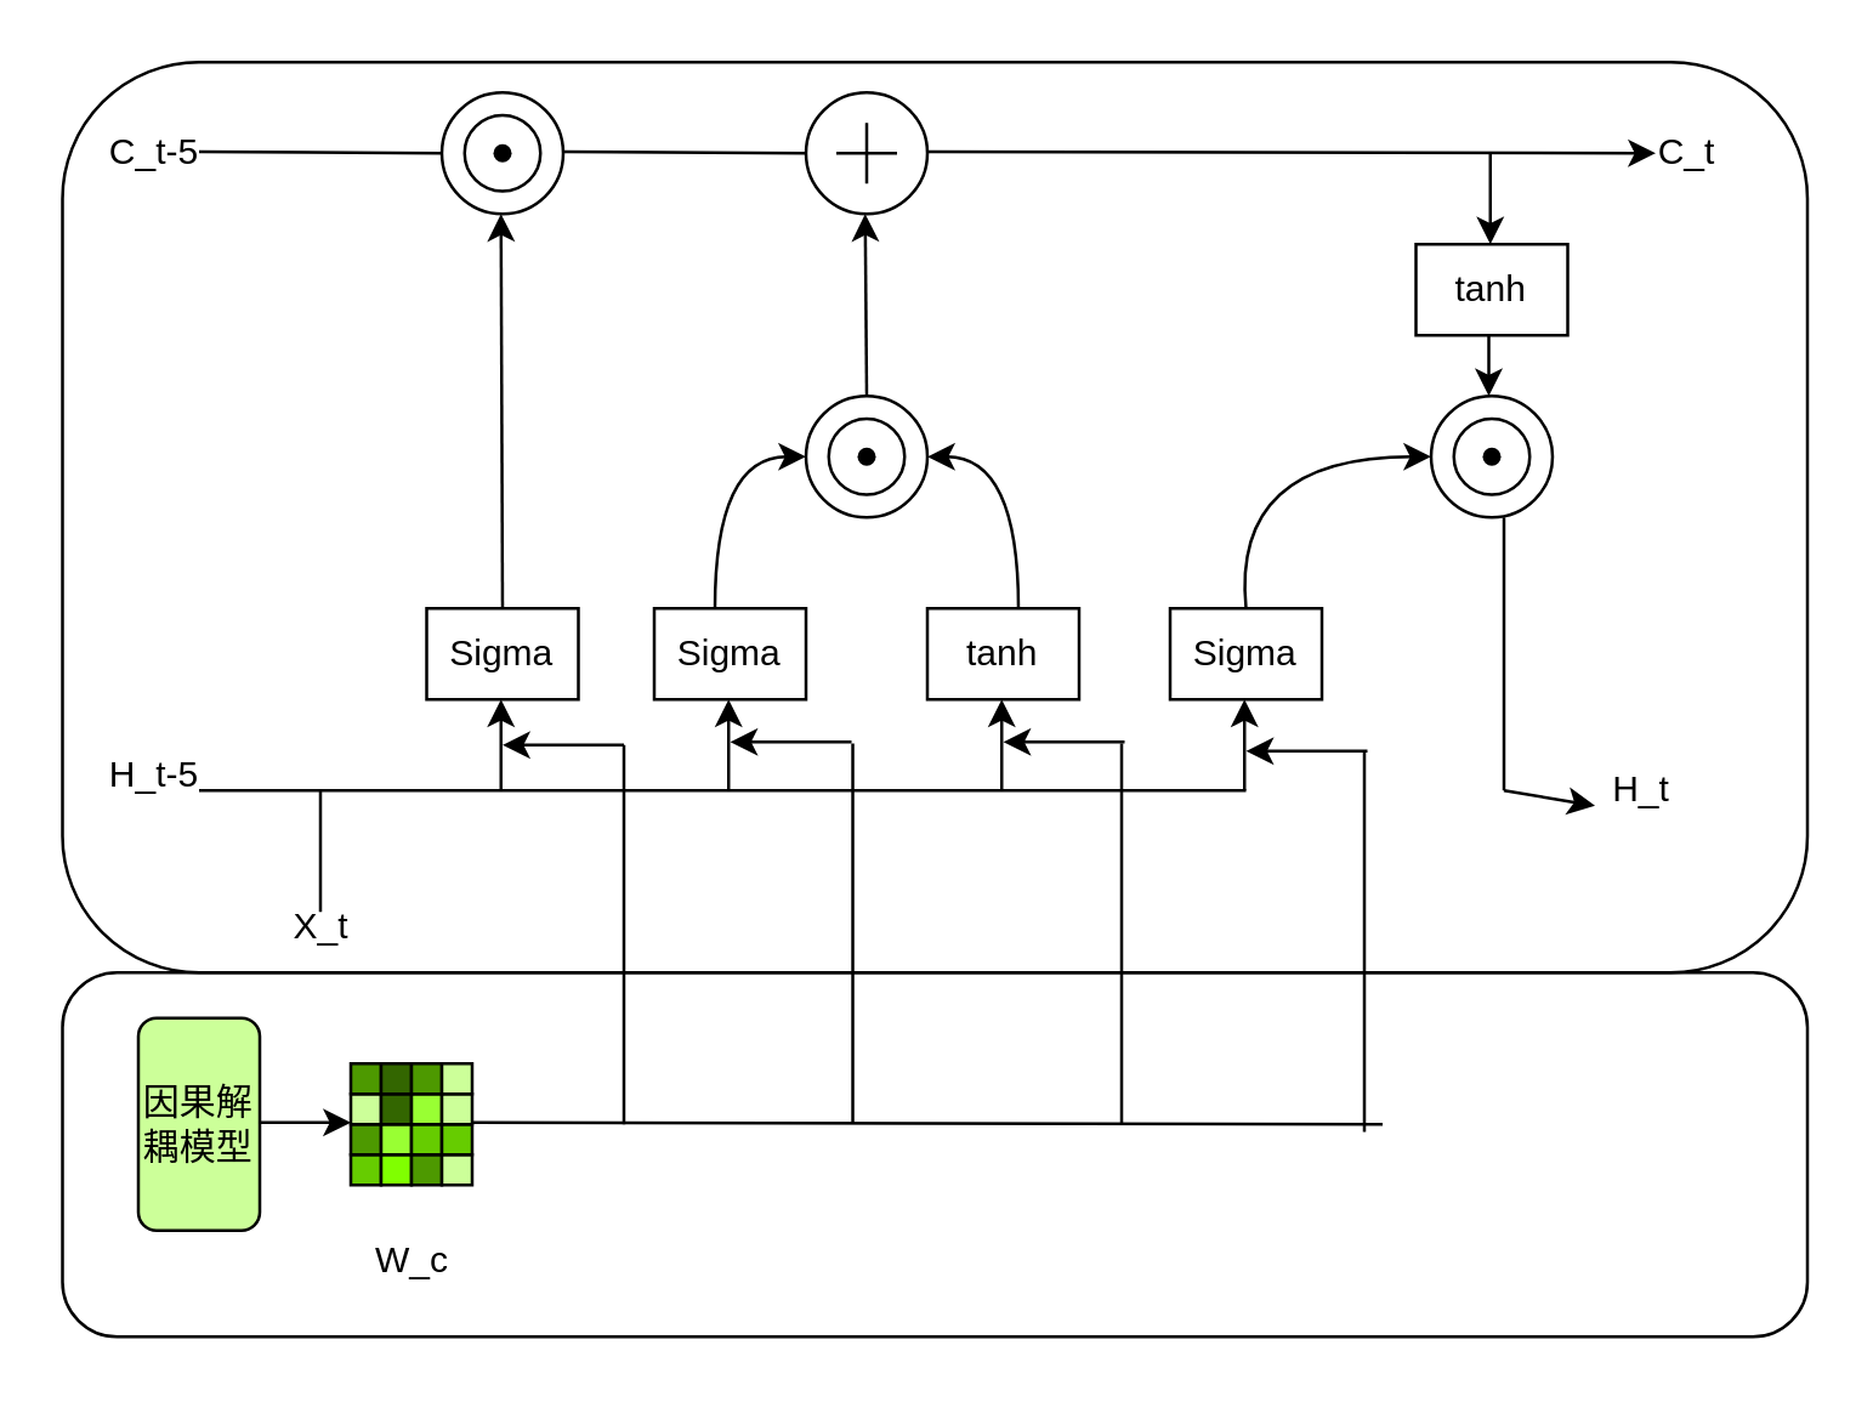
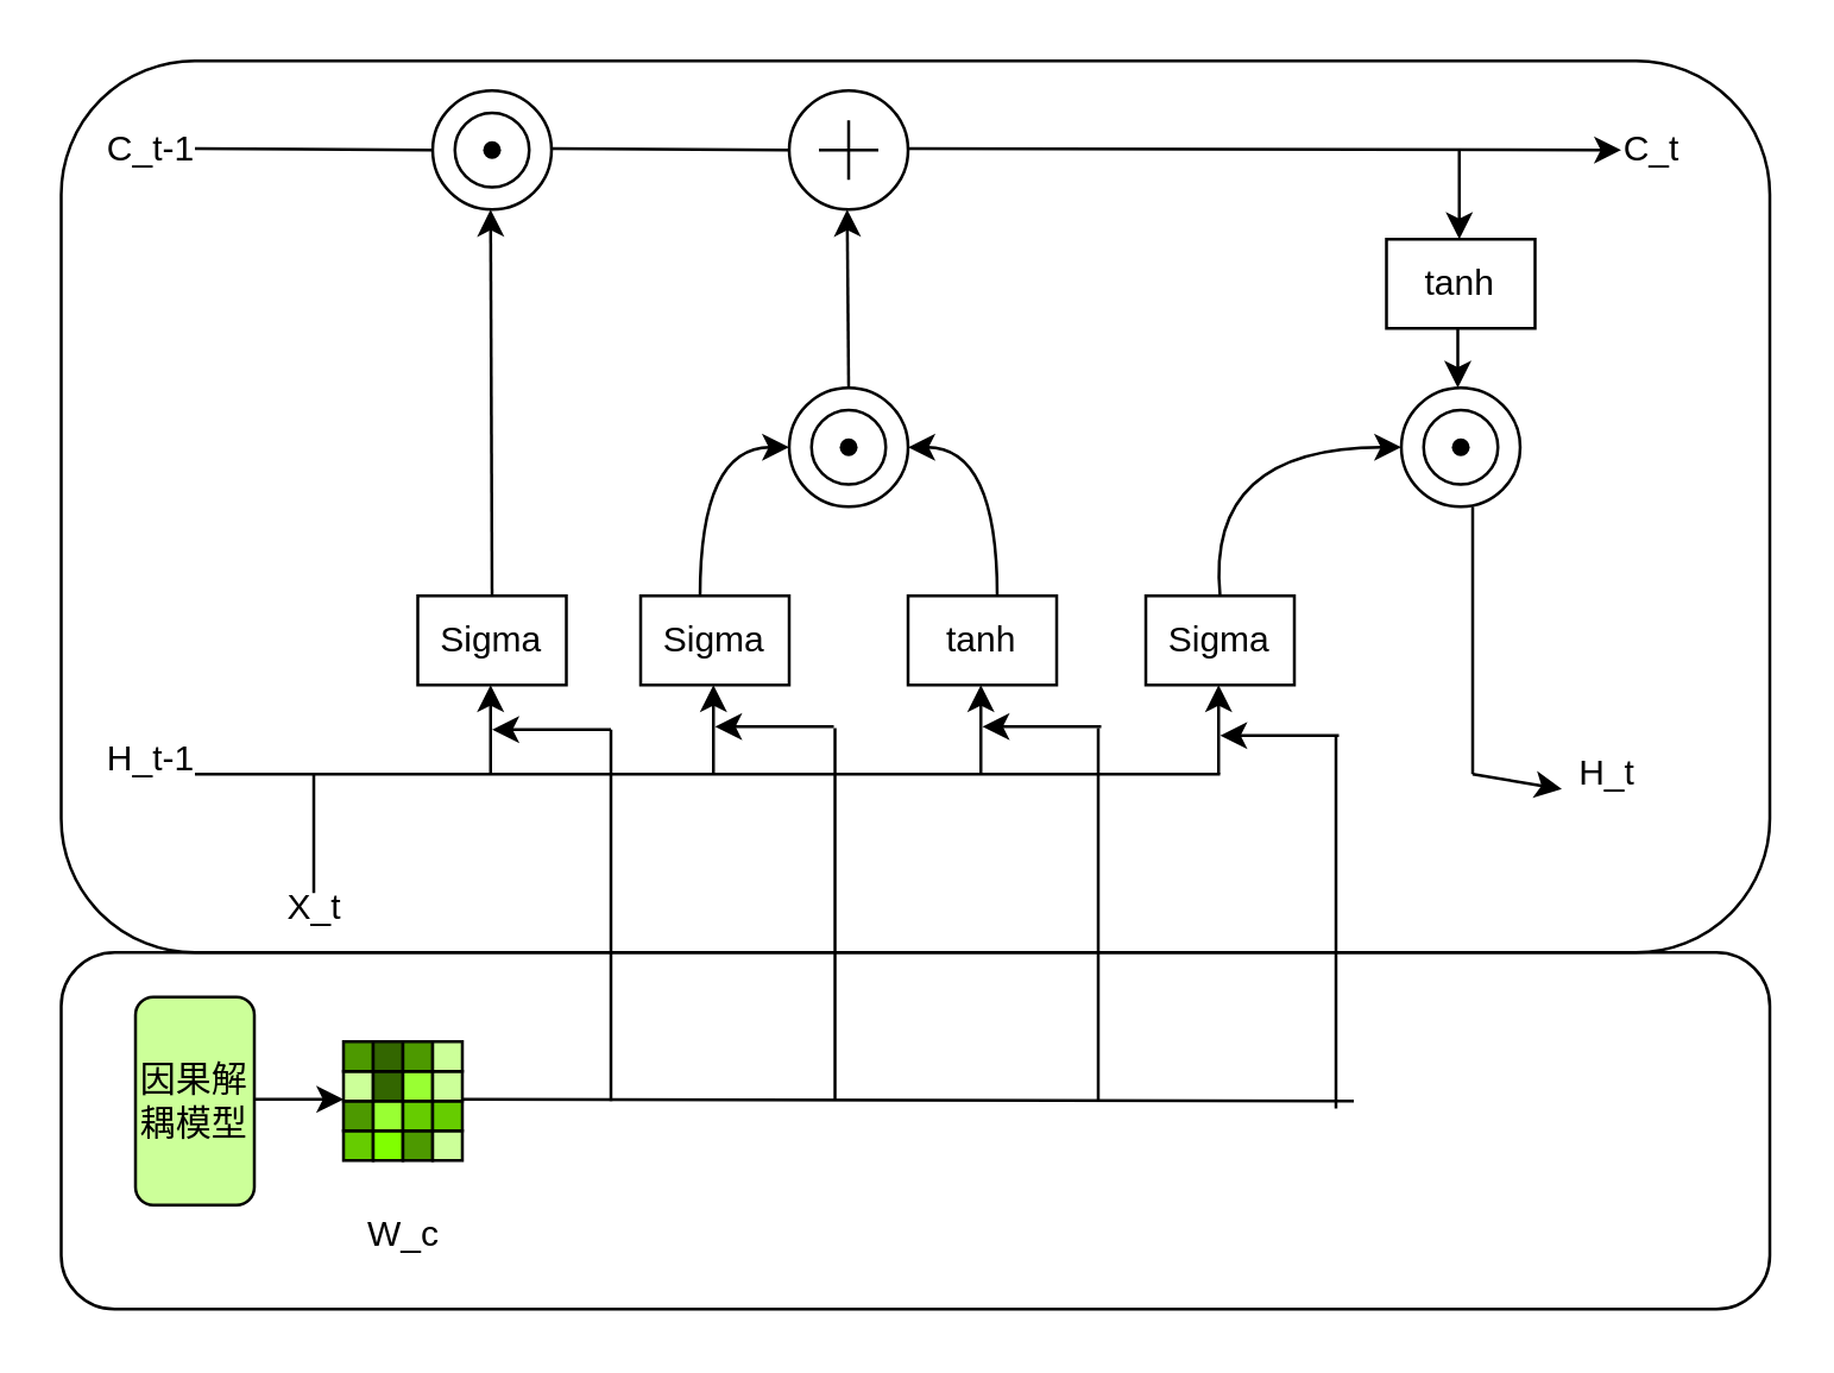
- <mxCell id="45" value="C_t-5" style="text;html=1;align=center;verticalAlign=middle;resizable=0;points=[];autosize=1;strokeColor=none;fillColor=none;" vertex="1" parent="1"><mxGeometry x="25" y="35" width="50" height="30" as="geometry" /></mxCell>
+ <mxCell id="45" value="C_t-1" style="text;html=1;align=center;verticalAlign=middle;resizable=0;points=[];autosize=1;strokeColor=none;fillColor=none;" vertex="1" parent="1"><mxGeometry x="25" y="35" width="50" height="30" as="geometry" /></mxCell>
- <mxCell id="46" value="H_t-5" style="text;html=1;align=center;verticalAlign=middle;resizable=0;points=[];autosize=1;strokeColor=none;fillColor=none;" vertex="1" parent="1"><mxGeometry x="25" y="240" width="50" height="30" as="geometry" /></mxCell>
+ <mxCell id="46" value="H_t-1" style="text;html=1;align=center;verticalAlign=middle;resizable=0;points=[];autosize=1;strokeColor=none;fillColor=none;" vertex="1" parent="1"><mxGeometry x="25" y="240" width="50" height="30" as="geometry" /></mxCell>
